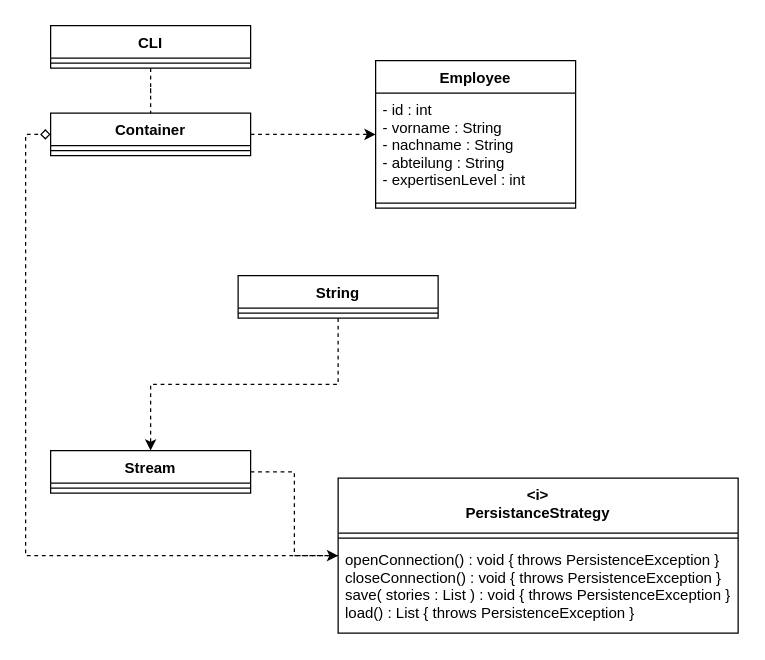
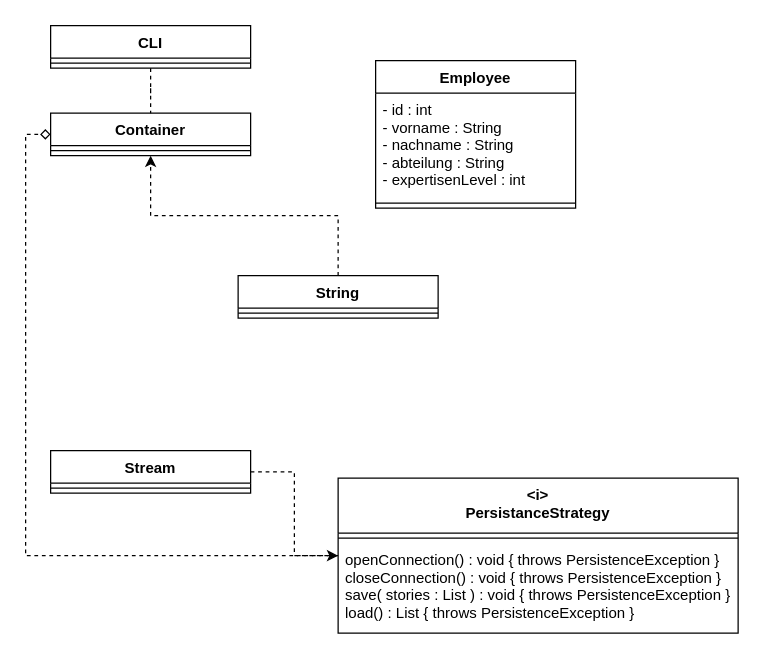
- <mxCell id="2" style="edgeStyle=orthogonalEdgeStyle;rounded=0;orthogonalLoop=1;jettySize=auto;html=1;dashed=1;" edge="1" parent="1" source="3" target="5"><mxGeometry relative="1" as="geometry" /></mxCell>
+ <mxCell id="15" style="edgeStyle=orthogonalEdgeStyle;rounded=0;orthogonalLoop=1;jettySize=auto;html=1;dashed=1;" edge="1" parent="1" source="17" target="3"><mxGeometry relative="1" as="geometry" /></mxCell>
- <mxCell id="16" style="edgeStyle=orthogonalEdgeStyle;rounded=0;orthogonalLoop=1;jettySize=auto;html=1;dashed=1;" edge="1" parent="1" source="17" target="9"><mxGeometry relative="1" as="geometry" /></mxCell>
